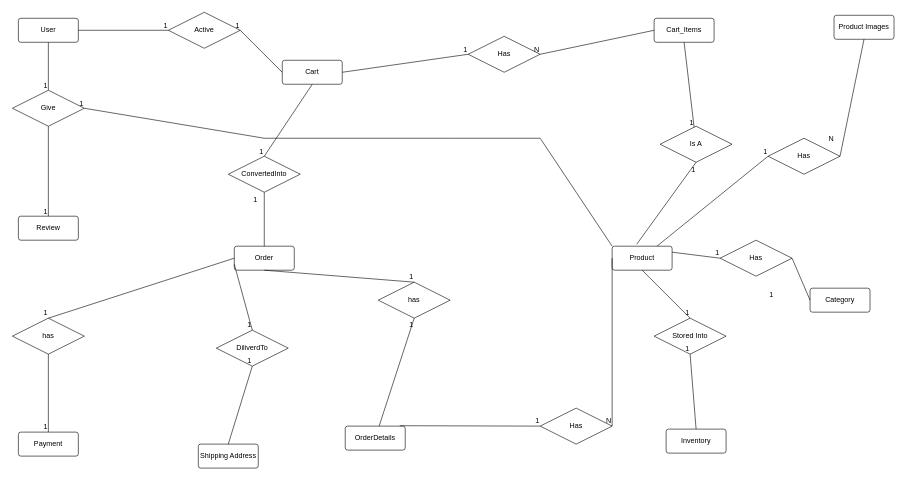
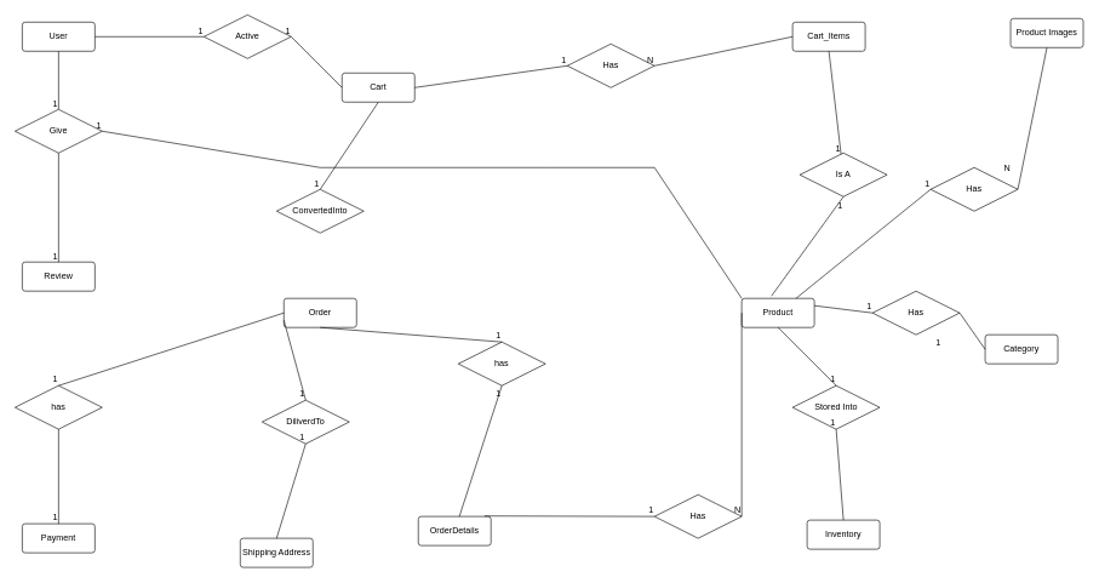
- <mxCell id="19" value="" style="endArrow=none;html=1;rounded=0;entryX=0.5;entryY=1;entryDx=0;entryDy=0;exitX=0.5;exitY=0;exitDx=0;exitDy=0;" parent="1" source="16" target="15" edge="1"><mxGeometry relative="1" as="geometry"><mxPoint x="470" y="240" as="sourcePoint" /><mxPoint x="630" y="240" as="targetPoint" /></mxGeometry></mxCell>
- <mxCell id="20" value="1" style="resizable=0;html=1;whiteSpace=wrap;align=right;verticalAlign=bottom;" parent="19" connectable="0" vertex="1"><mxGeometry x="1" relative="1" as="geometry"><mxPoint x="-10" y="20" as="offset" /></mxGeometry></mxCell>
- <mxCell id="64" value="Category" style="rounded=1;arcSize=10;whiteSpace=wrap;html=1;align=center;" parent="1" vertex="1"><mxGeometry x="1350" y="480" width="100" height="40" as="geometry" /></mxCell>
+ <mxCell id="64" value="Category" style="rounded=1;arcSize=10;whiteSpace=wrap;html=1;align=center;" parent="1" vertex="1"><mxGeometry x="1355" y="460" width="100" height="40" as="geometry" /></mxCell>
